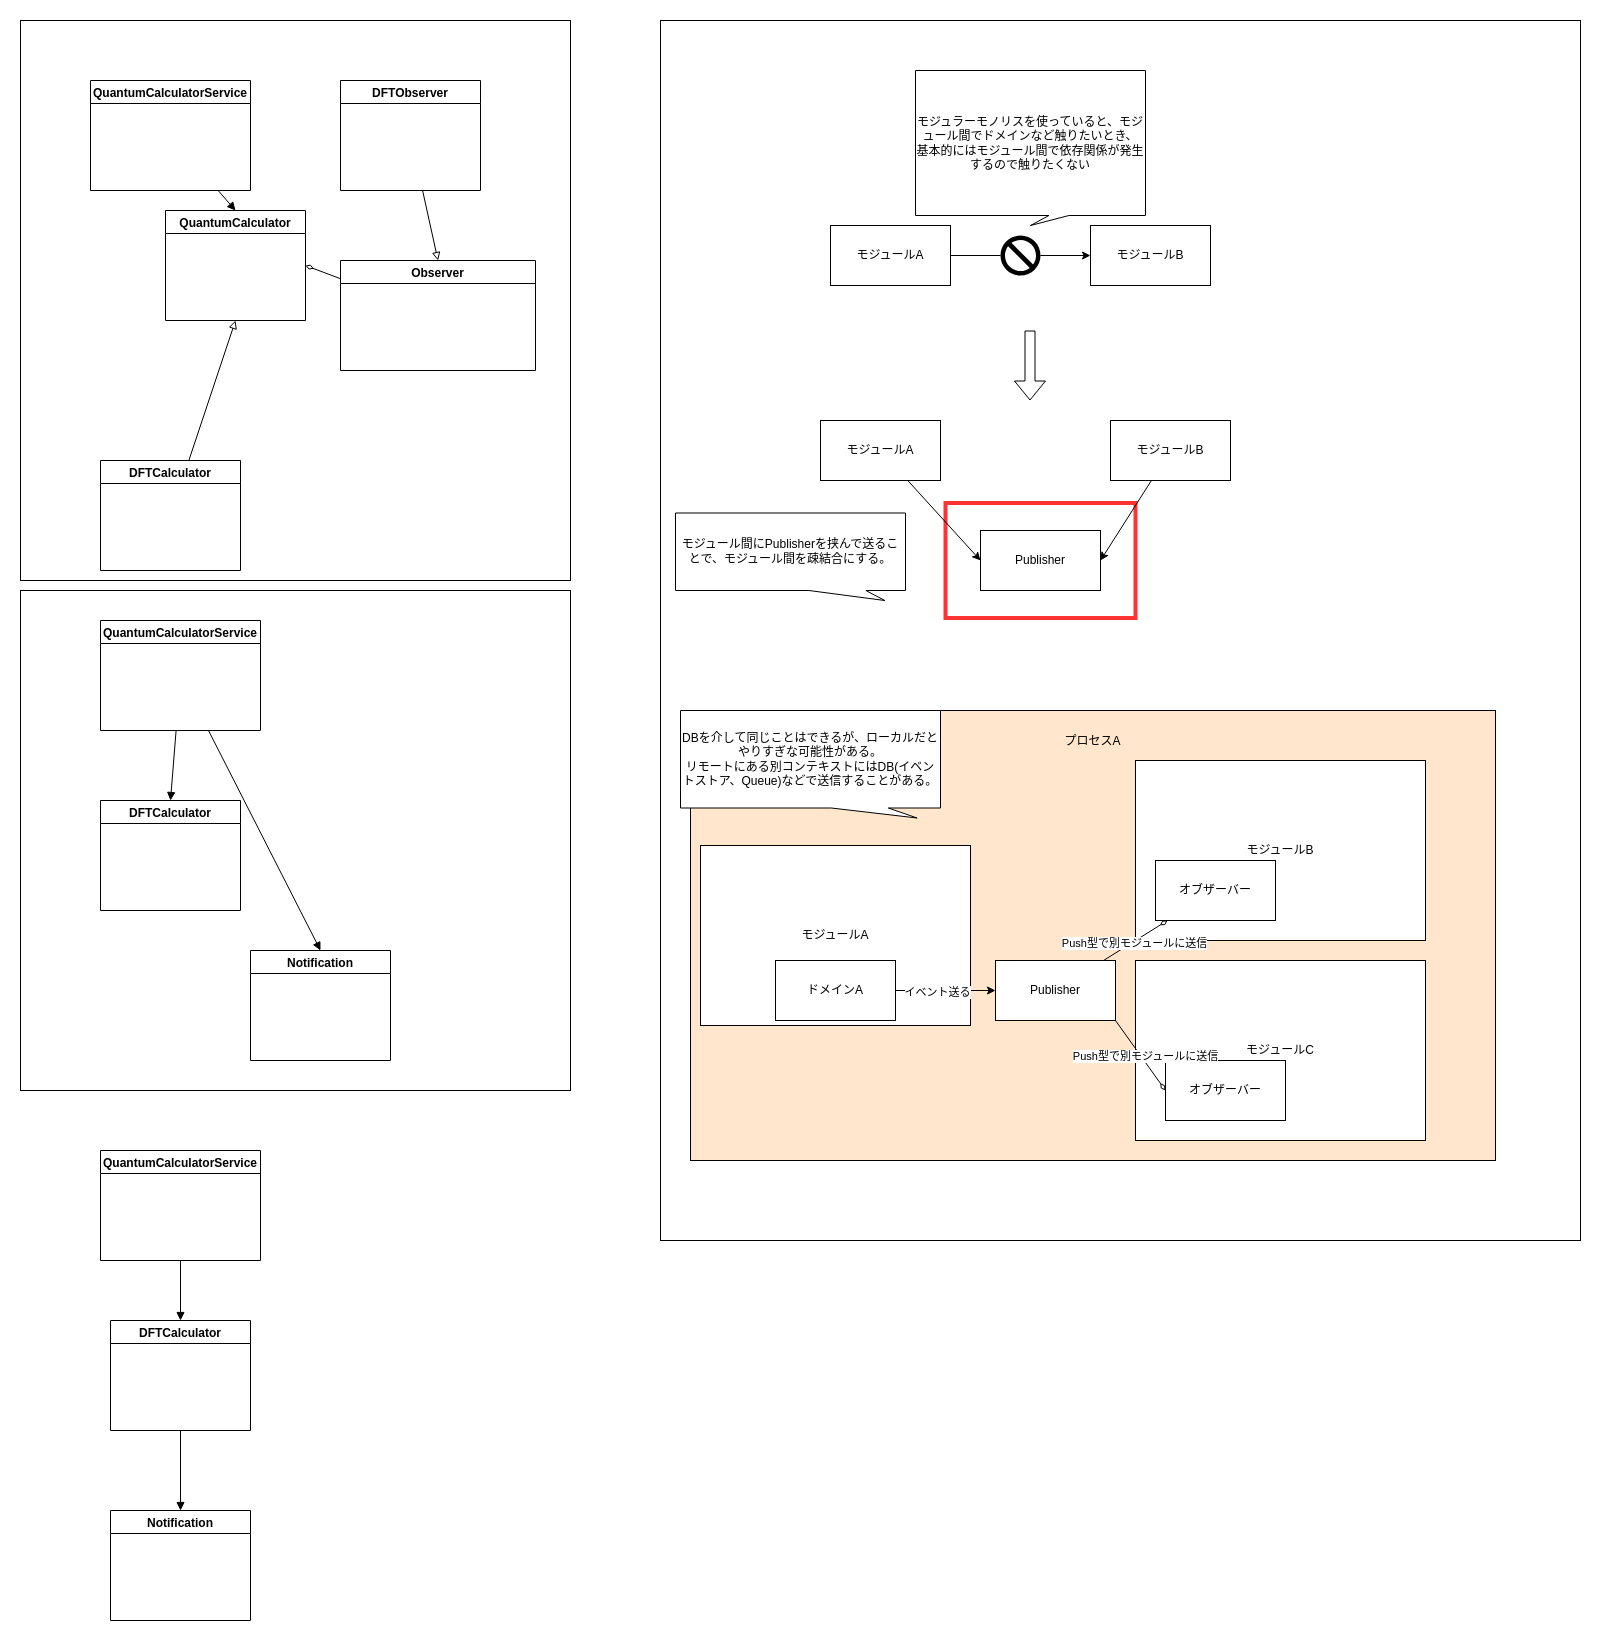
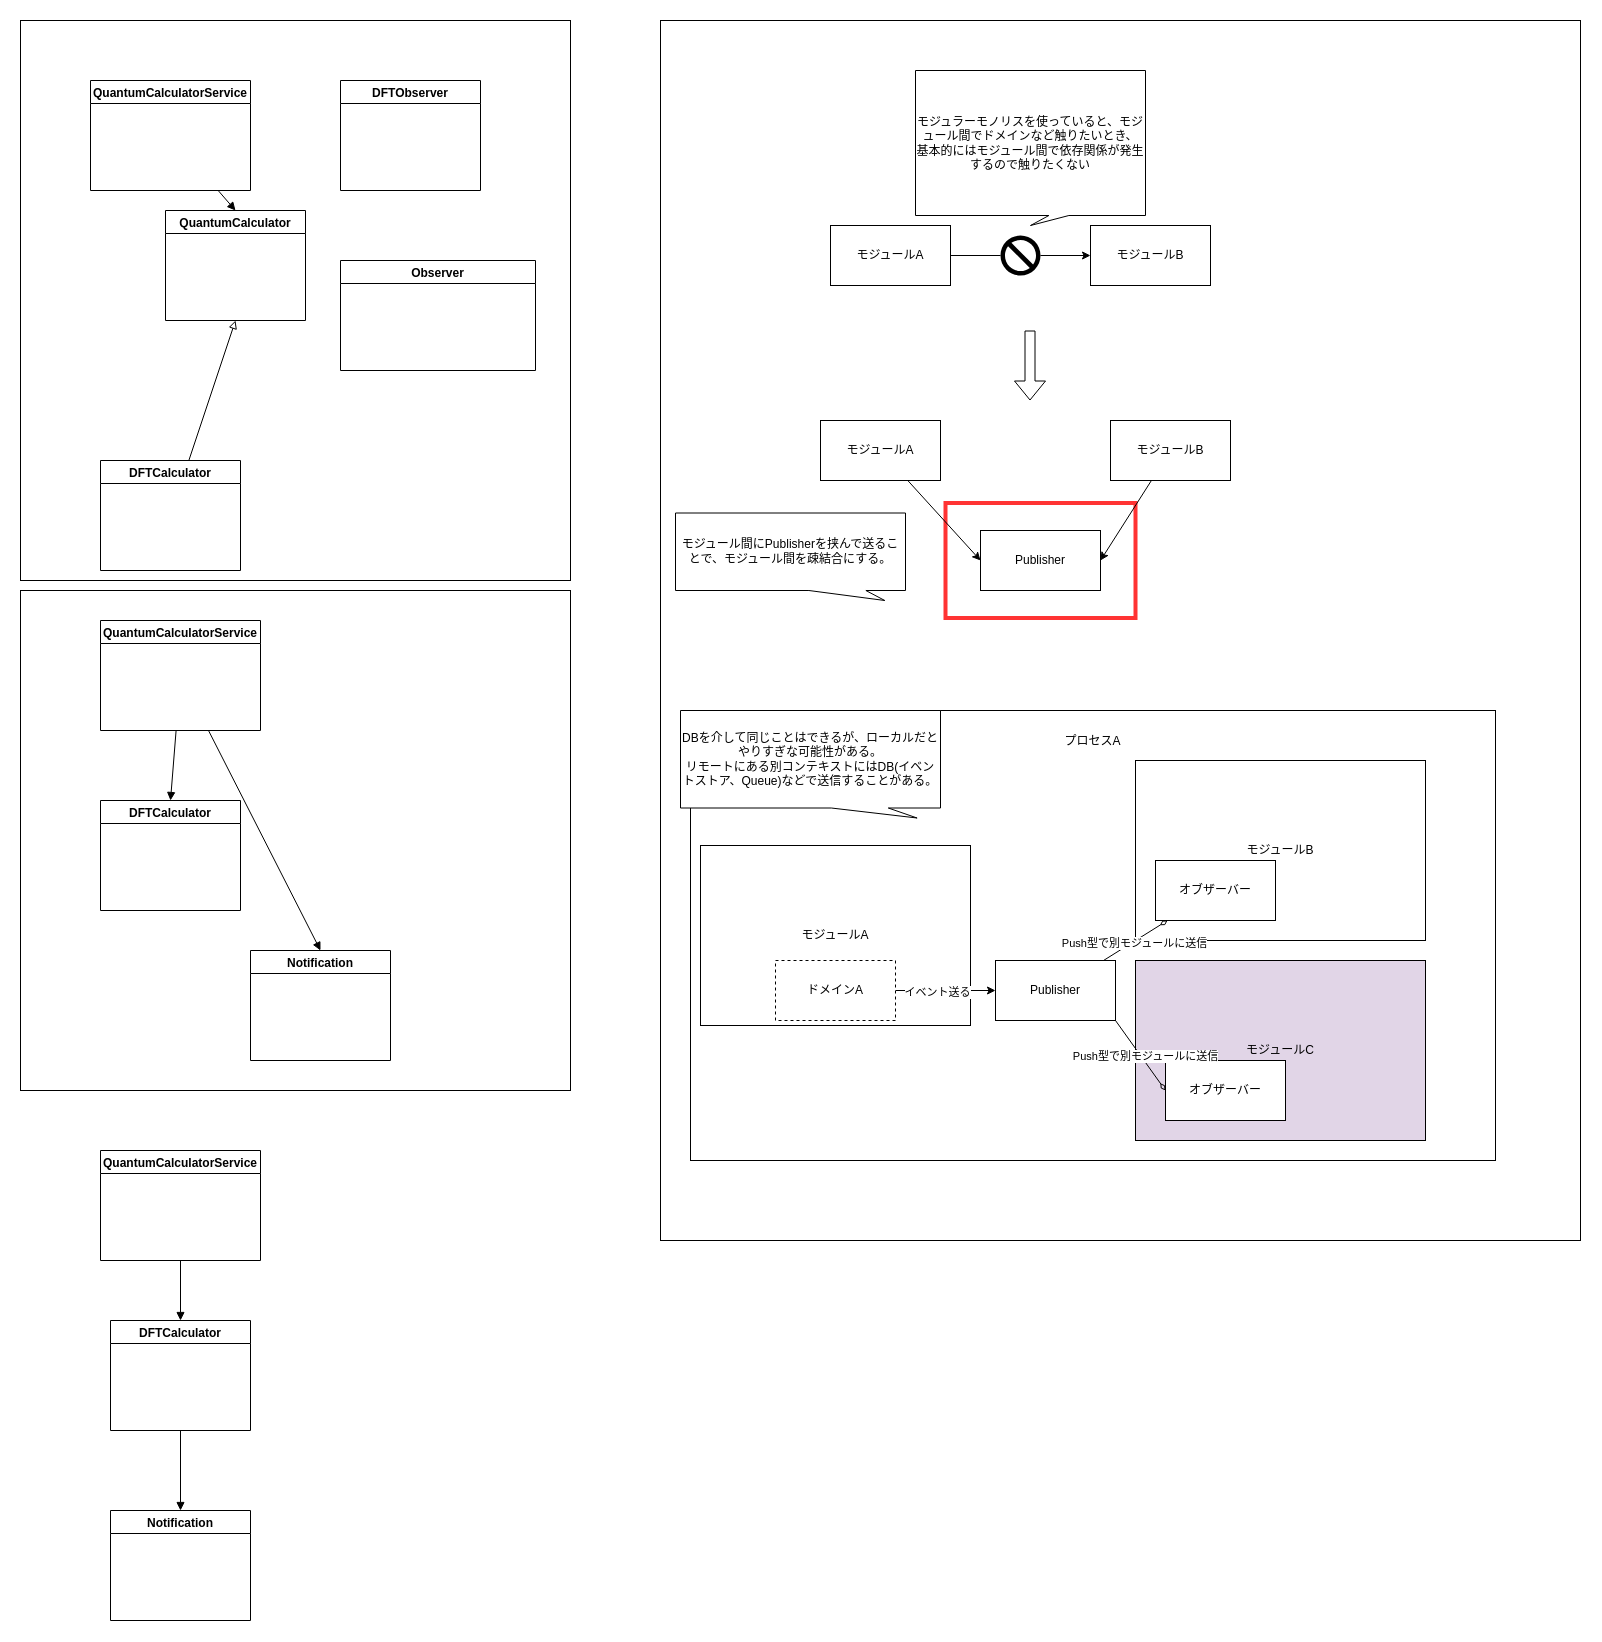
- <mxCell id="12" style="edgeStyle=none;html=1;entryX=0.5;entryY=0;entryDx=0;entryDy=0;endArrow=block;endFill=0;" parent="1" source="13" target="11" edge="1"><mxGeometry relative="1" as="geometry" /></mxCell>
- <mxCell id="10" style="edgeStyle=none;html=1;entryX=1;entryY=0.5;entryDx=0;entryDy=0;endArrow=diamondThin;endFill=0;" parent="1" source="11" target="7" edge="1"><mxGeometry relative="1" as="geometry" /></mxCell>
- <mxCell id="3" value="プロセスA&lt;br&gt;&lt;br&gt;&lt;br&gt;&lt;br&gt;&lt;br&gt;&lt;br&gt;&lt;br&gt;&lt;br&gt;&lt;br&gt;&lt;br&gt;&lt;br&gt;&lt;br&gt;&lt;br&gt;&lt;br&gt;&lt;br&gt;&lt;br&gt;&lt;br&gt;&lt;br&gt;&lt;br&gt;&lt;br&gt;&lt;br&gt;&lt;br&gt;&lt;br&gt;&lt;br&gt;&lt;br&gt;&lt;br&gt;&lt;br&gt;&lt;br&gt;" style="rounded=0;whiteSpace=wrap;html=1;fillColor=#ffe6cc;" vertex="1" parent="1"><mxGeometry x="690" y="710" width="805" height="450" as="geometry" /></mxCell>
+ <mxCell id="3" value="プロセスA&lt;br&gt;&lt;br&gt;&lt;br&gt;&lt;br&gt;&lt;br&gt;&lt;br&gt;&lt;br&gt;&lt;br&gt;&lt;br&gt;&lt;br&gt;&lt;br&gt;&lt;br&gt;&lt;br&gt;&lt;br&gt;&lt;br&gt;&lt;br&gt;&lt;br&gt;&lt;br&gt;&lt;br&gt;&lt;br&gt;&lt;br&gt;&lt;br&gt;&lt;br&gt;&lt;br&gt;&lt;br&gt;&lt;br&gt;&lt;br&gt;&lt;br&gt;" style="rounded=0;whiteSpace=wrap;html=1;" vertex="1" parent="1"><mxGeometry x="690" y="710" width="805" height="450" as="geometry" /></mxCell>
- <mxCell id="42" value="ドメインA" style="rounded=0;whiteSpace=wrap;html=1;" vertex="1" parent="1"><mxGeometry x="775" y="960" width="120" height="60" as="geometry" /></mxCell>
+ <mxCell id="42" value="ドメインA" style="rounded=0;whiteSpace=wrap;html=1;dashed=1;" vertex="1" parent="1"><mxGeometry x="775" y="960" width="120" height="60" as="geometry" /></mxCell>
- <mxCell id="48" value="モジュールC" style="rounded=0;whiteSpace=wrap;html=1;" vertex="1" parent="1"><mxGeometry x="1135" y="960" width="290" height="180" as="geometry" /></mxCell>
+ <mxCell id="48" value="モジュールC" style="rounded=0;whiteSpace=wrap;html=1;fillColor=#e1d5e7;" vertex="1" parent="1"><mxGeometry x="1135" y="960" width="290" height="180" as="geometry" /></mxCell>
